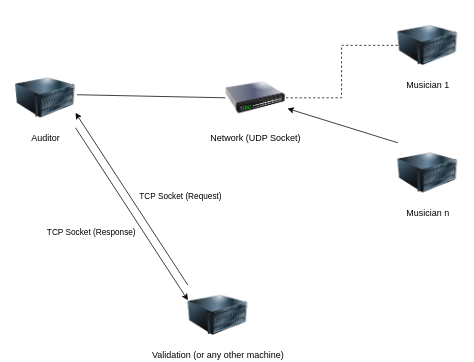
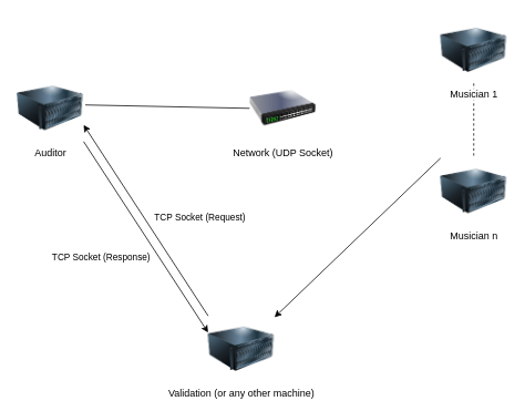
- <mxCell id="3" value="" style="edgeStyle=orthogonalEdgeStyle;rounded=0;orthogonalLoop=1;jettySize=auto;html=1;endArrow=none;endFill=0;dashed=1;" edge="1" parent="1" source="4" target="6"><mxGeometry relative="1" as="geometry" /></mxCell>
+ <mxCell id="3" value="" style="edgeStyle=orthogonalEdgeStyle;rounded=0;orthogonalLoop=1;jettySize=auto;html=1;endArrow=none;endFill=0;dashed=1;" edge="1" parent="1" source="4" target="5"><mxGeometry relative="1" as="geometry" /></mxCell>
- <mxCell id="7" value="" style="endArrow=classic;html=1;rounded=0;entryX=1.035;entryY=0.679;entryDx=0;entryDy=0;exitX=0;exitY=0;exitDx=0;exitDy=0;entryPerimeter=0;" edge="1" parent="1" source="5" target="6"><mxGeometry width="50" height="50" relative="1" as="geometry"><mxPoint x="540" y="70" as="sourcePoint" /><mxPoint x="390" y="140" as="targetPoint" /></mxGeometry></mxCell>
+ <mxCell id="7" value="" style="endArrow=classic;html=1;rounded=0;exitX=0;exitY=0;exitDx=0;exitDy=0;" edge="1" parent="1" source="5" target="9"><mxGeometry width="50" height="50" relative="1" as="geometry"><mxPoint x="540" y="70" as="sourcePoint" /><mxPoint x="390" y="140" as="targetPoint" /></mxGeometry></mxCell>
